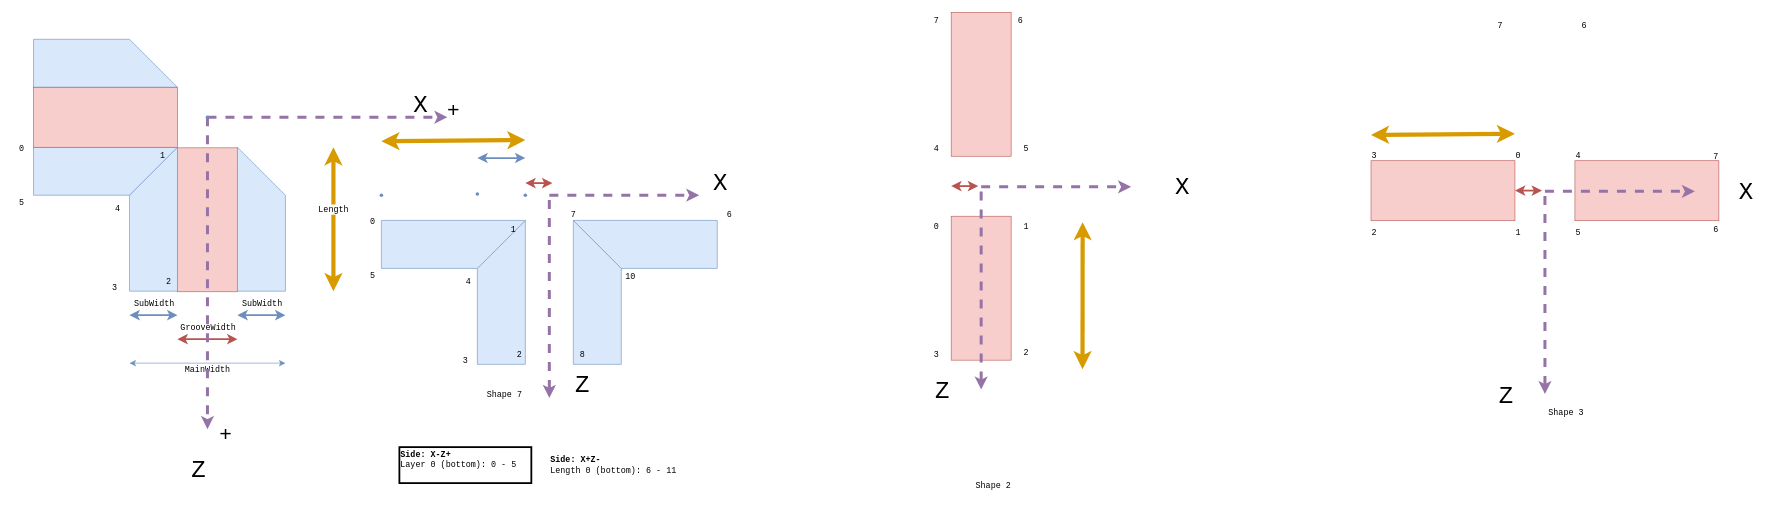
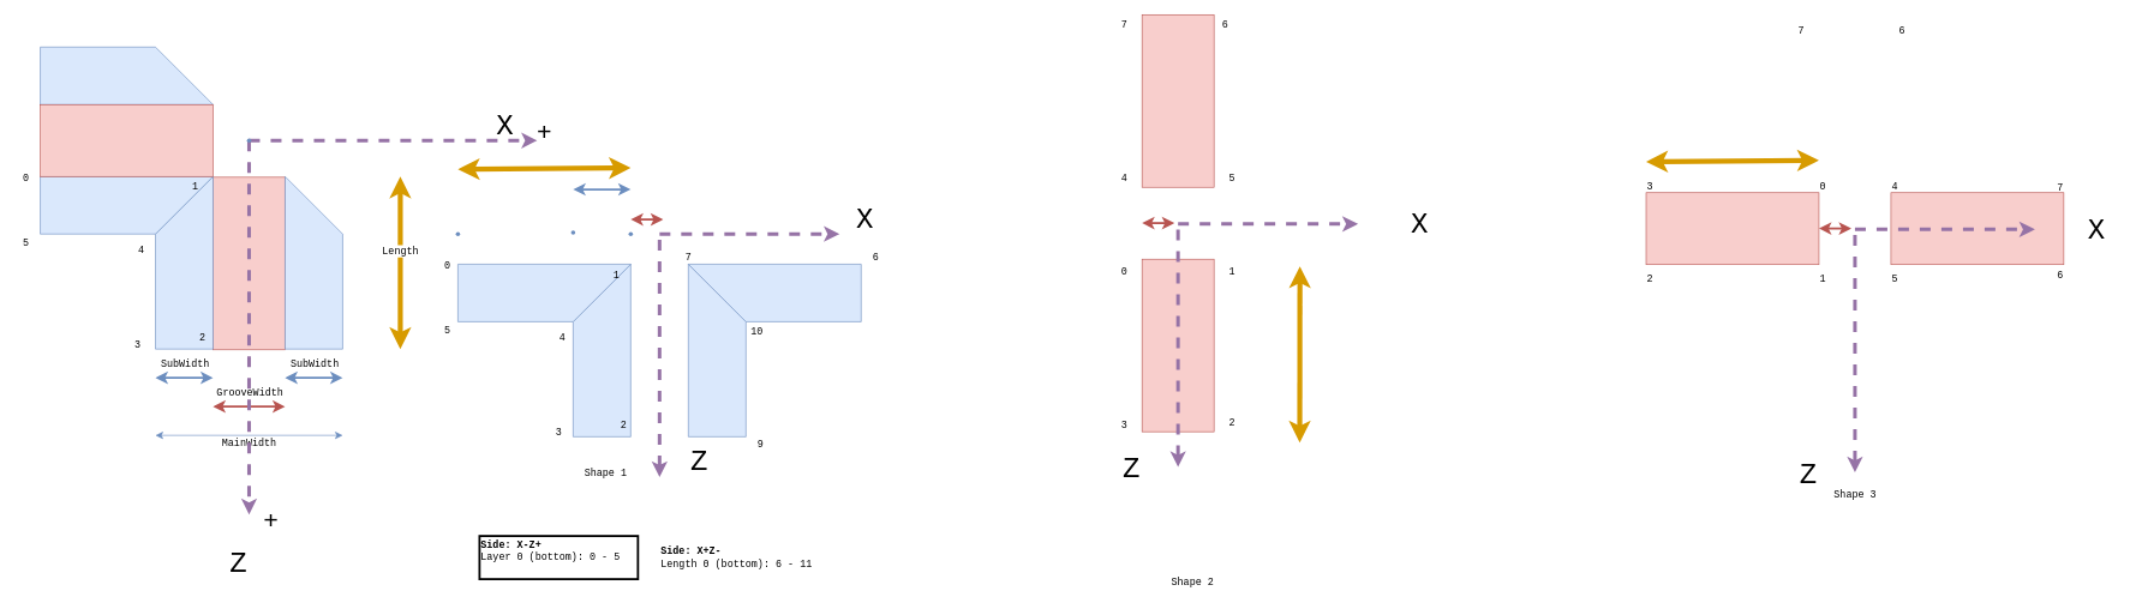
- <mxCell id="60" value="8" style="text;html=1;align=center;verticalAlign=middle;resizable=0;points=[];autosize=1;strokeColor=none;fillColor=none;fontFamily=Courier New;fontSize=14;" parent="1" vertex="1"><mxGeometry x="955" y="577" width="30" height="30" as="geometry" /></mxCell>
+ <mxCell id="59" value="9" style="text;html=1;align=center;verticalAlign=middle;resizable=0;points=[];autosize=1;strokeColor=none;fillColor=none;fontFamily=Courier New;fontSize=14;" parent="1" vertex="1"><mxGeometry x="1040" y="603" width="30" height="30" as="geometry" /></mxCell>
- <mxCell id="22" value="Shape 7" style="text;html=1;align=center;verticalAlign=middle;resizable=0;points=[];autosize=1;strokeColor=none;fillColor=none;fontFamily=Courier New;fontSize=14;" parent="1" vertex="1"><mxGeometry x="800" y="643" width="80" height="30" as="geometry" /></mxCell>
+ <mxCell id="22" value="Shape 1" style="text;html=1;align=center;verticalAlign=middle;resizable=0;points=[];autosize=1;strokeColor=none;fillColor=none;fontFamily=Courier New;fontSize=14;" parent="1" vertex="1"><mxGeometry x="800" y="643" width="80" height="30" as="geometry" /></mxCell>
- <mxCell id="76" value="Shape 3" style="text;html=1;align=center;verticalAlign=middle;resizable=0;points=[];autosize=1;strokeColor=none;fillColor=none;fontFamily=Courier New;fontSize=14;" parent="1" vertex="1"><mxGeometry x="2570" y="672.5" width="80" height="30" as="geometry" /></mxCell>
+ <mxCell id="76" value="Shape 3" style="text;html=1;align=center;verticalAlign=middle;resizable=0;points=[];autosize=1;strokeColor=none;fillColor=none;fontFamily=Courier New;fontSize=14;" parent="1" vertex="1"><mxGeometry x="2535" y="672.5" width="80" height="30" as="geometry" /></mxCell>
